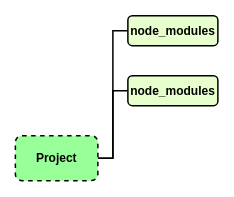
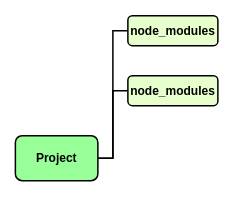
- <mxCell id="4" value="&lt;b style=&quot;font-size: 16px;&quot;&gt;&lt;font style=&quot;font-size: 16px;&quot;&gt;Project&lt;/font&gt;&lt;/b&gt;" style="rounded=1;whiteSpace=wrap;html=1;strokeColor=default;fillColor=#99FF99;fontSize=16;strokeWidth=2;dashed=1;" vertex="1" parent="1"><mxGeometry x="20" y="180" width="110" height="60" as="geometry" /></mxCell>
+ <mxCell id="4" value="&lt;b style=&quot;font-size: 16px;&quot;&gt;&lt;font style=&quot;font-size: 16px;&quot;&gt;Project&lt;/font&gt;&lt;/b&gt;" style="rounded=1;whiteSpace=wrap;html=1;strokeColor=default;fillColor=#99FF99;fontSize=16;strokeWidth=2;" vertex="1" parent="1"><mxGeometry x="20" y="180" width="110" height="60" as="geometry" /></mxCell>
